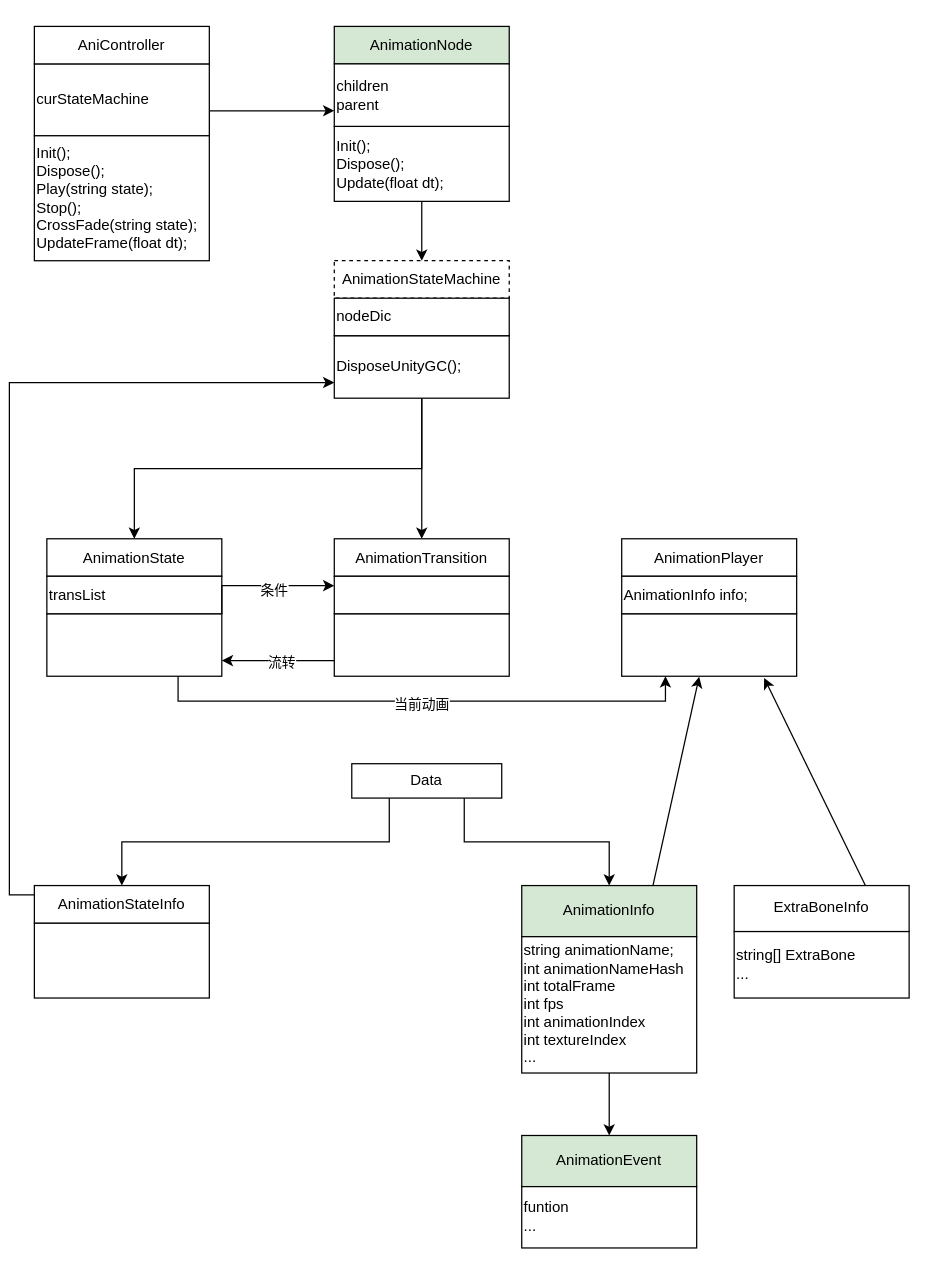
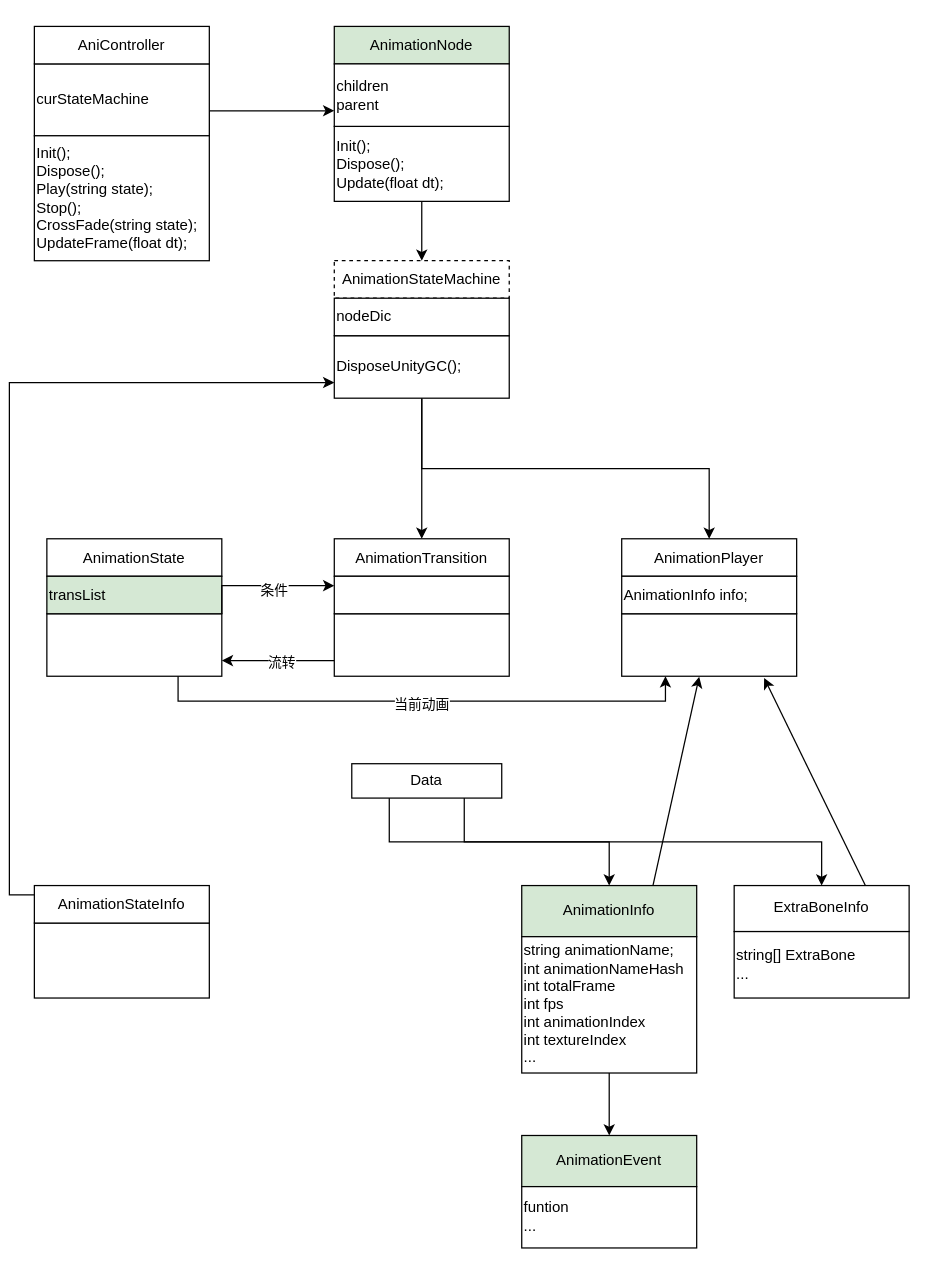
- <mxCell id="35" style="edgeStyle=orthogonalEdgeStyle;rounded=0;orthogonalLoop=1;jettySize=auto;html=1;exitX=0.5;exitY=1;exitDx=0;exitDy=0;" edge="1" parent="1" source="43" target="18"><mxGeometry relative="1" as="geometry" /></mxCell>
+ <mxCell id="35" style="edgeStyle=orthogonalEdgeStyle;rounded=0;orthogonalLoop=1;jettySize=auto;html=1;exitX=0.5;exitY=1;exitDx=0;exitDy=0;" edge="1" parent="1" source="43" target="33"><mxGeometry relative="1" as="geometry" /></mxCell>
- <mxCell id="19" value="transList" style="rounded=0;whiteSpace=wrap;html=1;align=left;" parent="16" vertex="1"><mxGeometry y="30" width="140" height="30" as="geometry" /></mxCell>
+ <mxCell id="19" value="transList" style="rounded=0;whiteSpace=wrap;html=1;align=left;fillColor=#d5e8d4;" parent="16" vertex="1"><mxGeometry y="30" width="140" height="30" as="geometry" /></mxCell>
- <mxCell id="47" style="edgeStyle=orthogonalEdgeStyle;rounded=0;orthogonalLoop=1;jettySize=auto;html=1;exitX=0.25;exitY=1;exitDx=0;exitDy=0;entryX=0.5;entryY=0;entryDx=0;entryDy=0;" edge="1" parent="1" source="48" target="51"><mxGeometry relative="1" as="geometry" /></mxCell>
+ <mxCell id="47" style="edgeStyle=orthogonalEdgeStyle;rounded=0;orthogonalLoop=1;jettySize=auto;html=1;exitX=0.25;exitY=1;exitDx=0;exitDy=0;" edge="1" parent="1" source="48" target="26"><mxGeometry relative="1" as="geometry" /></mxCell>
